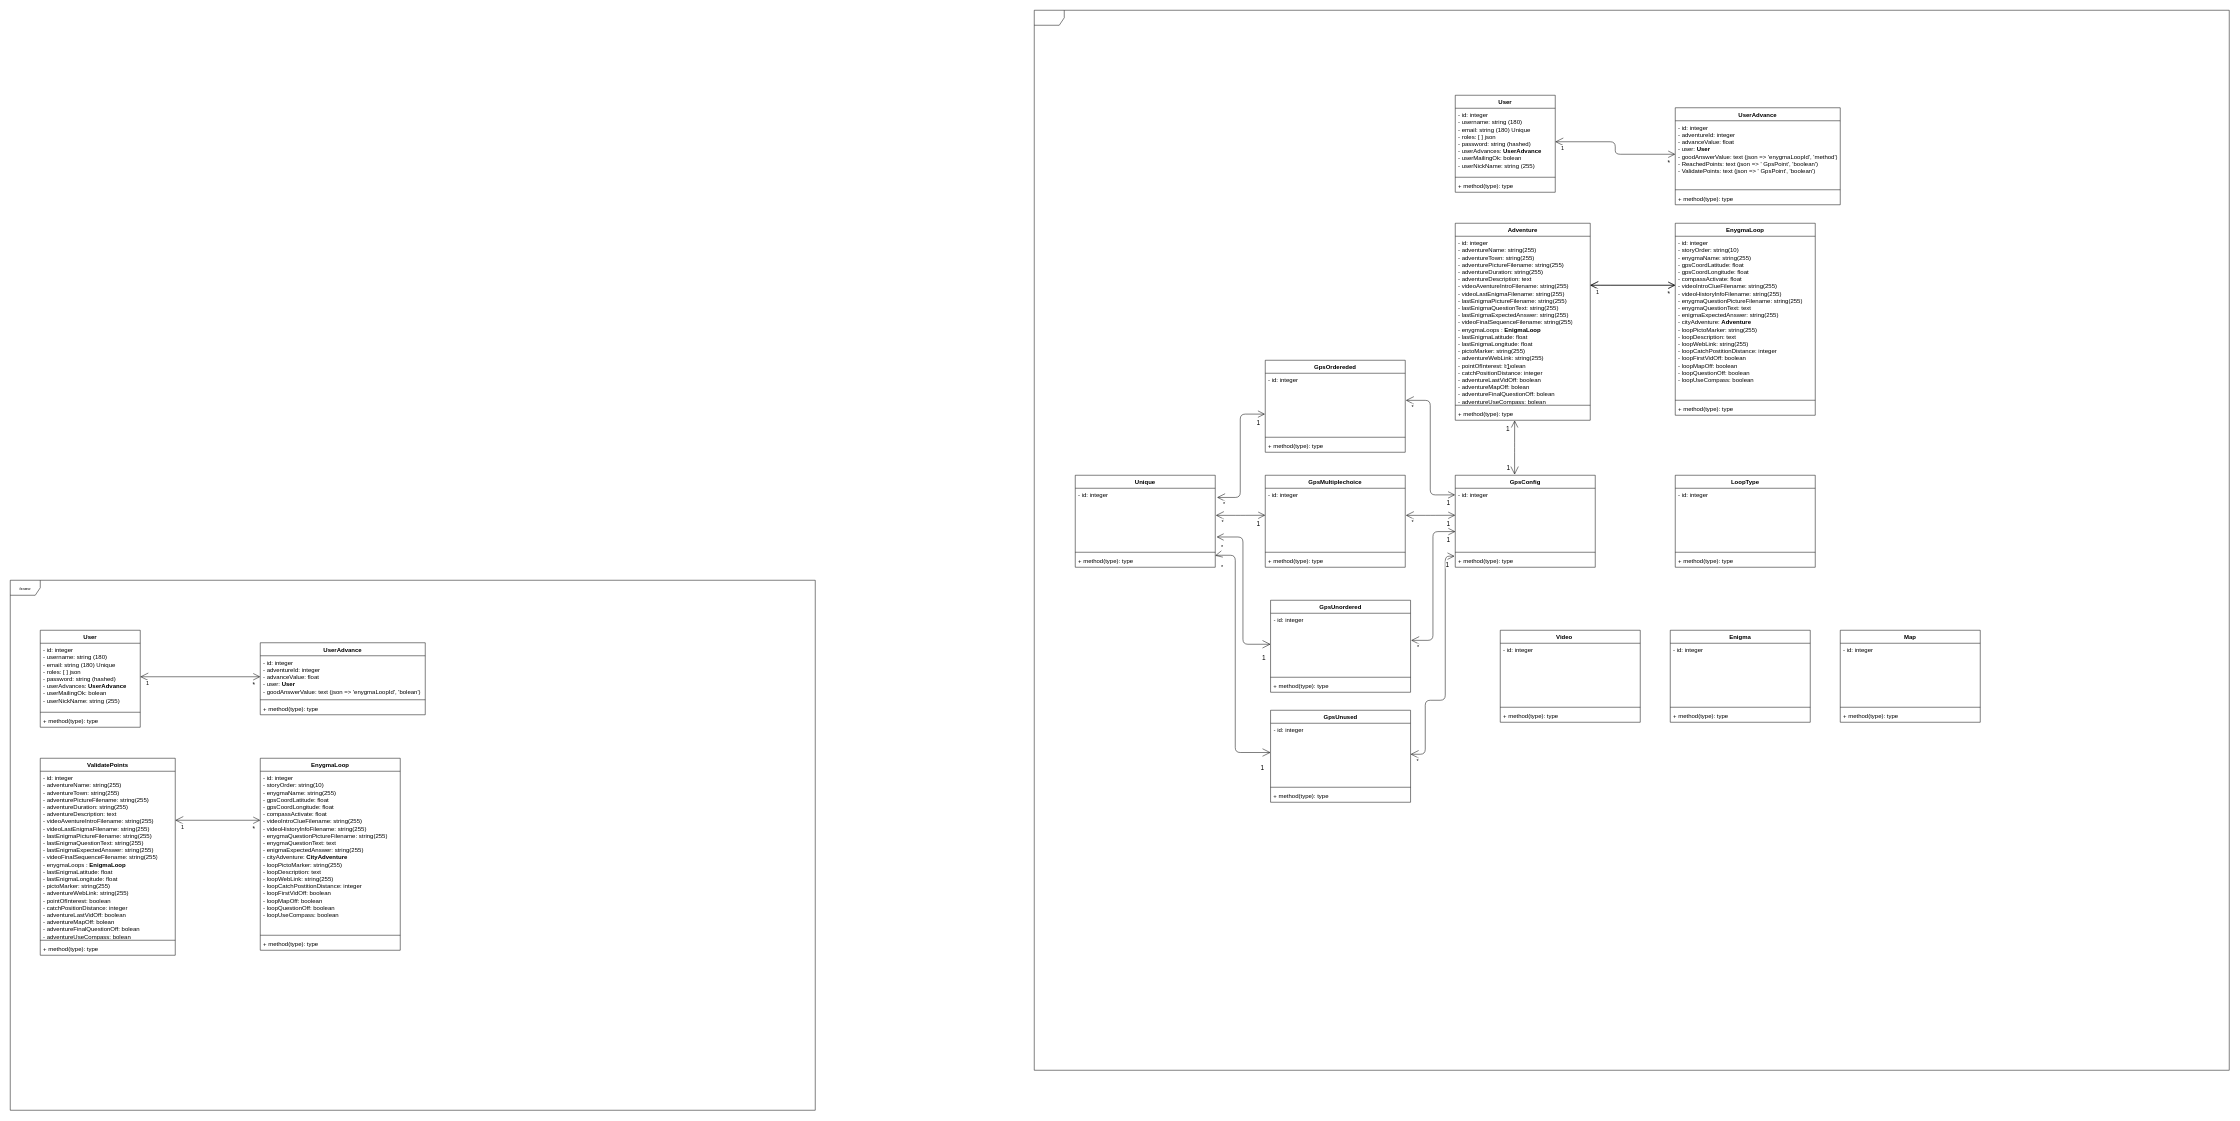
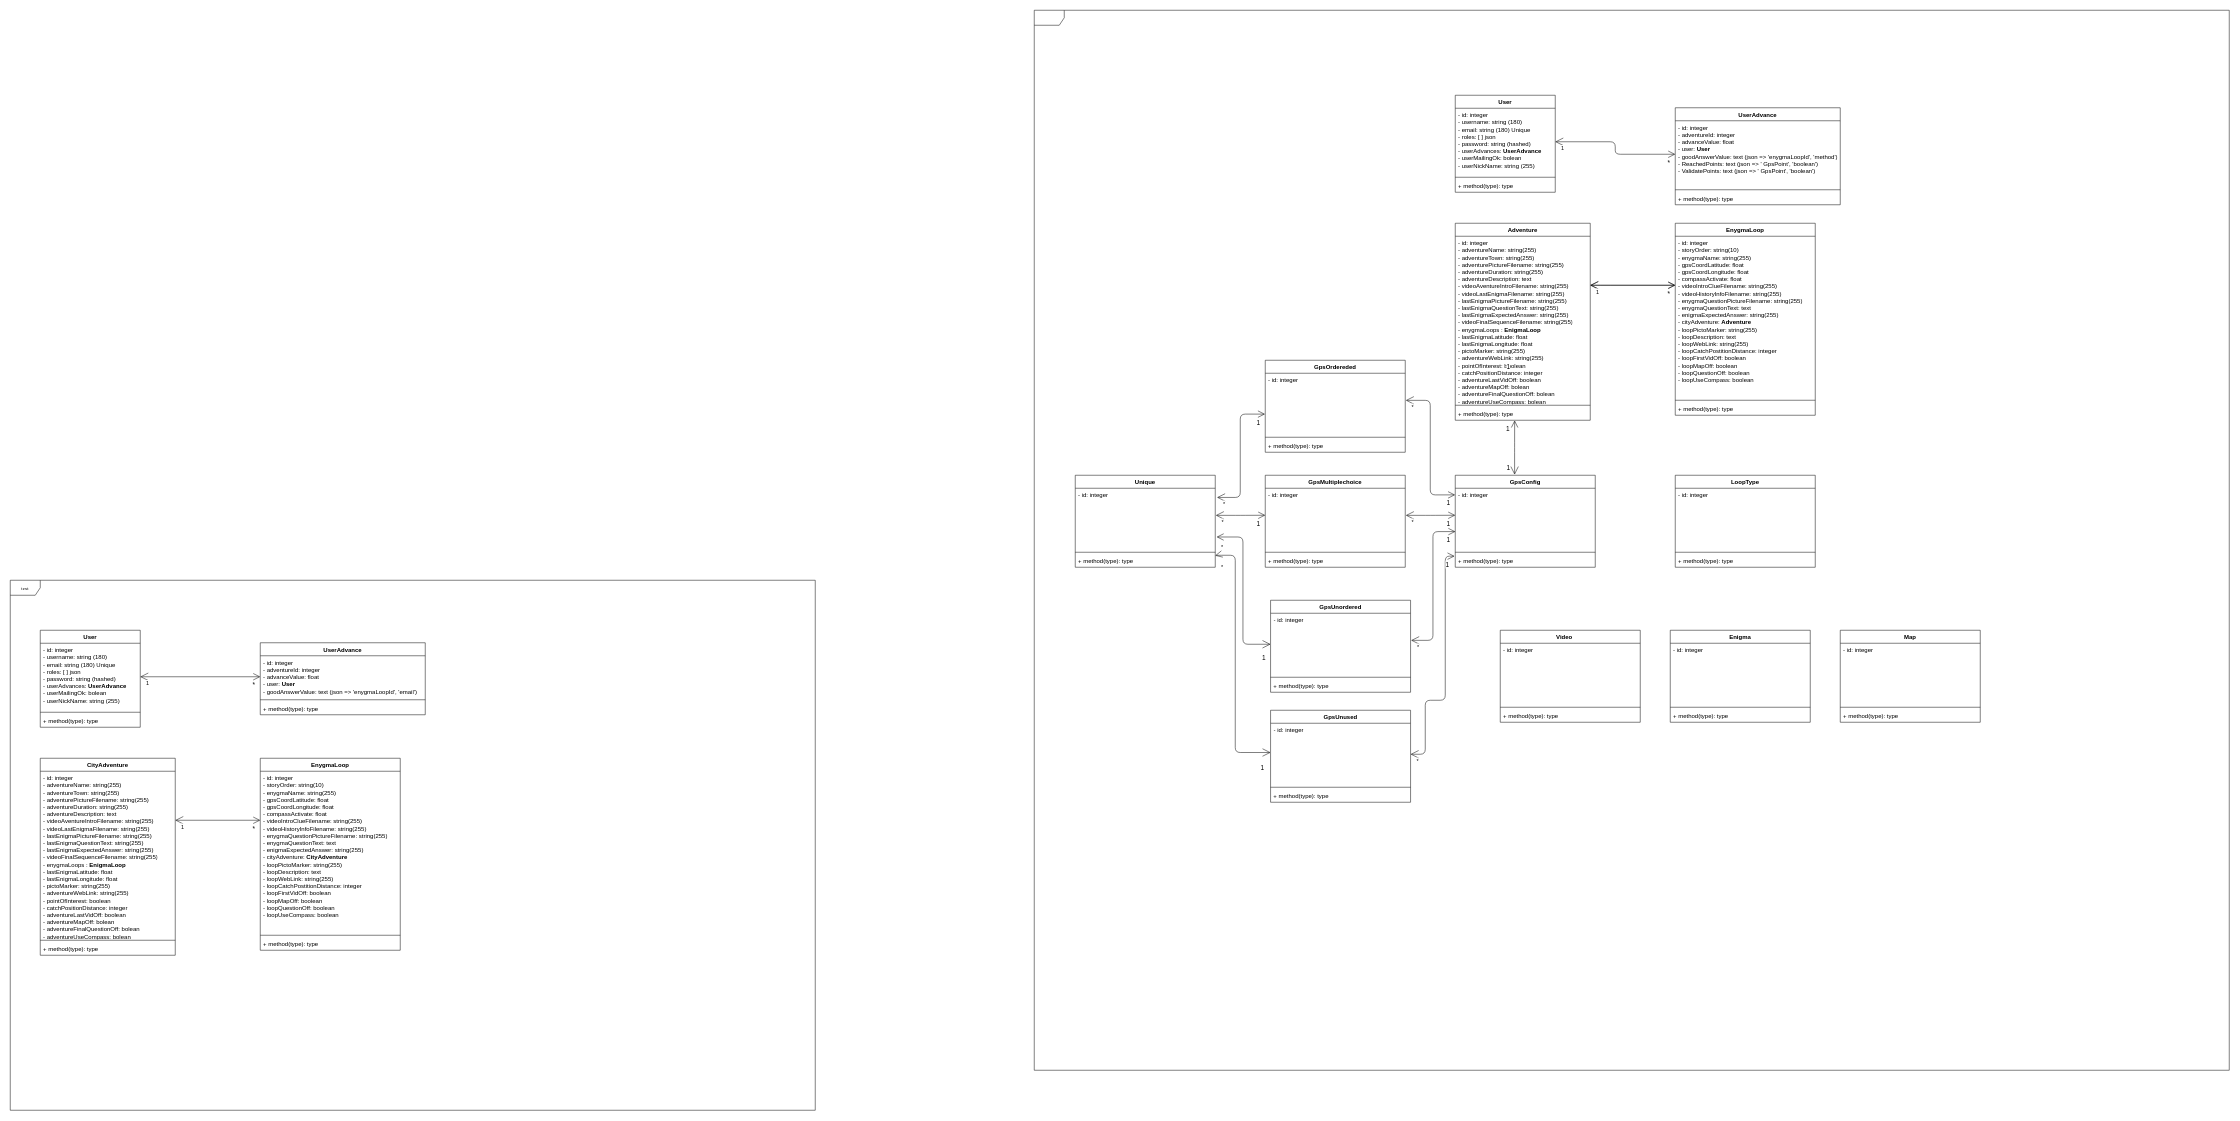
- <mxCell id="2" value="frame" style="shape=umlFrame;whiteSpace=wrap;html=1;rounded=0;shadow=0;comic=0;labelBackgroundColor=none;strokeWidth=1;fontFamily=Verdana;fontSize=10;align=center;" parent="1" vertex="1"><mxGeometry x="20" y="1160" width="1610" height="1060" as="geometry" /></mxCell>
+ <mxCell id="2" value="text" style="shape=umlFrame;whiteSpace=wrap;html=1;rounded=0;shadow=0;comic=0;labelBackgroundColor=none;strokeWidth=1;fontFamily=Verdana;fontSize=10;align=center;" parent="1" vertex="1"><mxGeometry x="20" y="1160" width="1610" height="1060" as="geometry" /></mxCell>
- <mxCell id="8" value="- id: integer&lt;br&gt;- adventureId: integer&lt;br&gt;- advanceValue: float&lt;br&gt;- user: &lt;b&gt;User&lt;/b&gt;&lt;br&gt;- goodAnswerValue: text (json =&amp;gt; 'enygmaLoopId', 'bolean')&amp;nbsp;" style="text;strokeColor=none;fillColor=none;align=left;verticalAlign=top;spacingLeft=4;spacingRight=4;overflow=hidden;rotatable=0;points=[[0,0.5],[1,0.5]];portConstraint=eastwest;html=1;" parent="7" vertex="1"><mxGeometry y="26" width="330" height="84" as="geometry" /></mxCell>
+ <mxCell id="8" value="- id: integer&lt;br&gt;- adventureId: integer&lt;br&gt;- advanceValue: float&lt;br&gt;- user: &lt;b&gt;User&lt;/b&gt;&lt;br&gt;- goodAnswerValue: text (json =&amp;gt; 'enygmaLoopId', 'email')&amp;nbsp;" style="text;strokeColor=none;fillColor=none;align=left;verticalAlign=top;spacingLeft=4;spacingRight=4;overflow=hidden;rotatable=0;points=[[0,0.5],[1,0.5]];portConstraint=eastwest;html=1;" parent="7" vertex="1"><mxGeometry y="26" width="330" height="84" as="geometry" /></mxCell>
- <mxCell id="14" value="ValidatePoints" style="swimlane;fontStyle=1;align=center;verticalAlign=top;childLayout=stackLayout;horizontal=1;startSize=26;horizontalStack=0;resizeParent=1;resizeParentMax=0;resizeLast=0;collapsible=1;marginBottom=0;" vertex="1" parent="1"><mxGeometry x="80" y="1516" width="270" height="394" as="geometry" /></mxCell>
+ <mxCell id="14" value="CityAdventure" style="swimlane;fontStyle=1;align=center;verticalAlign=top;childLayout=stackLayout;horizontal=1;startSize=26;horizontalStack=0;resizeParent=1;resizeParentMax=0;resizeLast=0;collapsible=1;marginBottom=0;" vertex="1" parent="1"><mxGeometry x="80" y="1516" width="270" height="394" as="geometry" /></mxCell>
